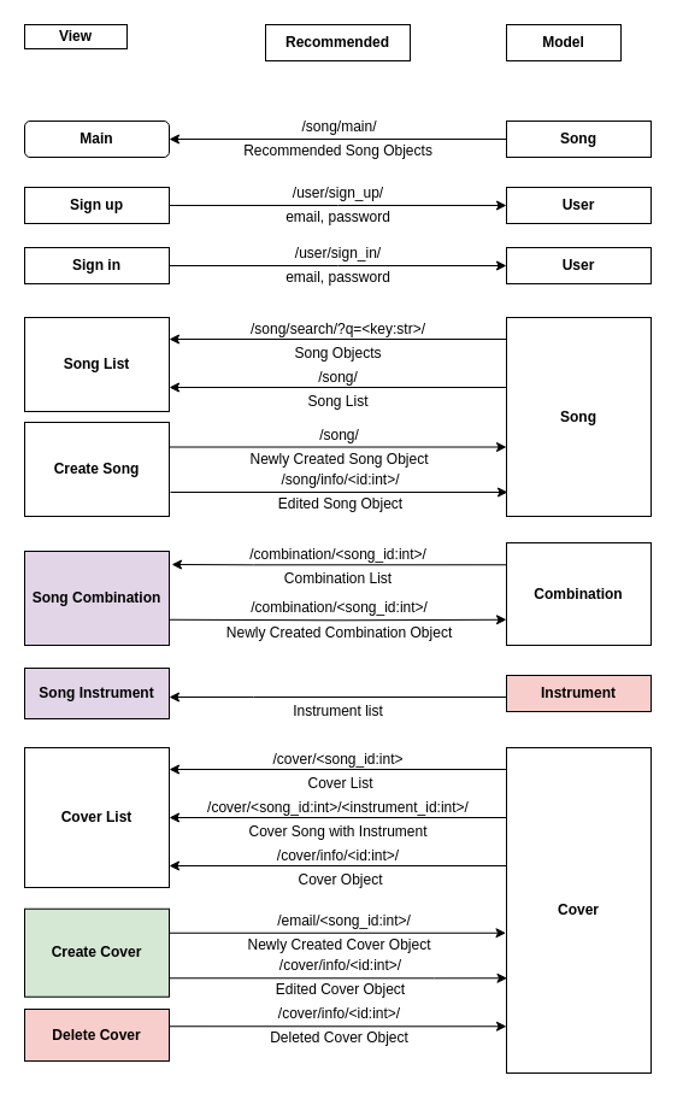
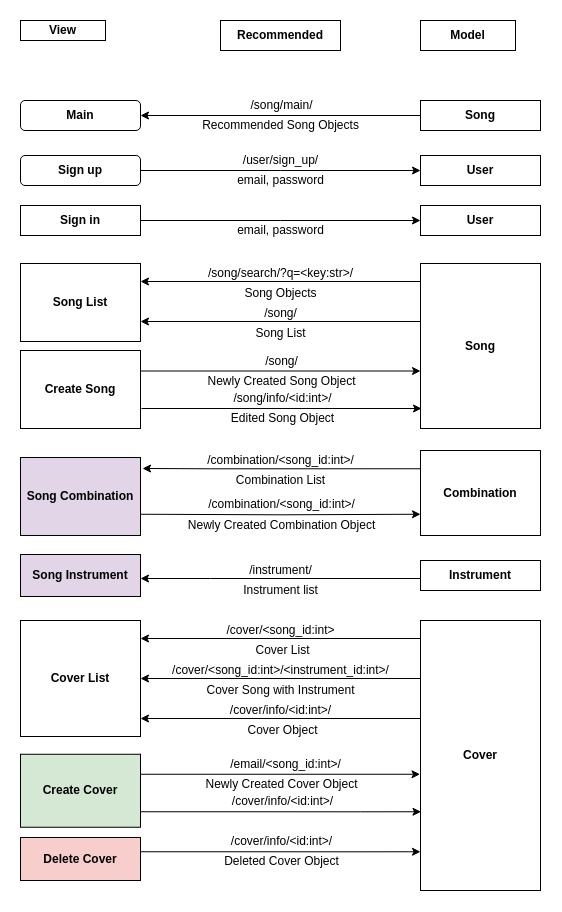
- <mxCell id="6" value="&lt;b&gt;Sign up&lt;/b&gt;" style="rounded=0;whiteSpace=wrap;html=1;" parent="1" vertex="1"><mxGeometry x="20" y="155" width="120" height="30" as="geometry" /></mxCell>
+ <mxCell id="6" value="&lt;b&gt;Sign up&lt;/b&gt;" style="whiteSpace=wrap;html=1;rounded=1;" parent="1" vertex="1"><mxGeometry x="20" y="155" width="120" height="30" as="geometry" /></mxCell>
- <mxCell id="18" value="/user/sign_in/" style="text;html=1;align=center;verticalAlign=middle;resizable=0;points=[];autosize=1;strokeColor=none;fillColor=none;" parent="1" vertex="1"><mxGeometry x="235" y="200" width="90" height="20" as="geometry" /></mxCell>
+ <mxCell id="38" value="/instrument/" style="text;html=1;align=center;verticalAlign=middle;resizable=0;points=[];autosize=1;strokeColor=none;fillColor=none;" parent="1" vertex="1"><mxGeometry x="240" y="560" width="80" height="20" as="geometry" /></mxCell>
- <mxCell id="36" value="&lt;b&gt;Instrument&lt;/b&gt;" style="rounded=0;whiteSpace=wrap;html=1;fillColor=#f8cecc;" parent="1" vertex="1"><mxGeometry x="420" y="560" width="120" height="30" as="geometry" /></mxCell>
+ <mxCell id="36" value="&lt;b&gt;Instrument&lt;/b&gt;" style="rounded=0;whiteSpace=wrap;html=1;" parent="1" vertex="1"><mxGeometry x="420" y="560" width="120" height="30" as="geometry" /></mxCell>
- <mxCell id="60" value="Edited Cover Object" style="text;html=1;align=center;verticalAlign=middle;resizable=0;points=[];autosize=1;strokeColor=none;fillColor=none;" parent="1" vertex="1"><mxGeometry x="221.5" y="811.25" width="120" height="20" as="geometry" /></mxCell>
